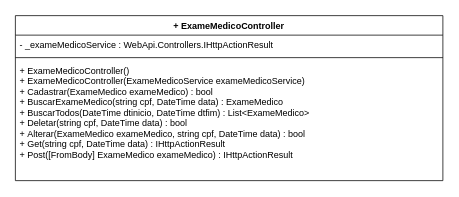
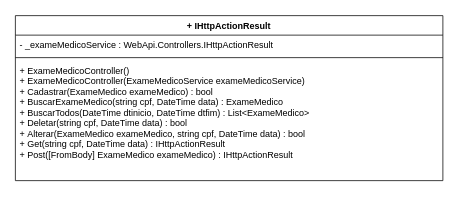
- <mxCell id="2" value="+ ExameMedicoController" parent="1" vertex="1" style="swimlane;fontStyle=1;align=center;verticalAlign=top;childLayout=stackLayout;horizontal=1;startSize=26;horizontalStack=0;resizeParent=1;resizeParentMax=0;resizeLast=0;collapsible=1;marginBottom=0;"><mxGeometry as="geometry" width="570" height="220" x="20" y="20" /></mxCell>
+ <mxCell id="2" value="+ IHttpActionResult" parent="1" vertex="1" style="swimlane;fontStyle=1;align=center;verticalAlign=top;childLayout=stackLayout;horizontal=1;startSize=26;horizontalStack=0;resizeParent=1;resizeParentMax=0;resizeLast=0;collapsible=1;marginBottom=0;"><mxGeometry as="geometry" width="570" height="220" x="20" y="20" /></mxCell>
